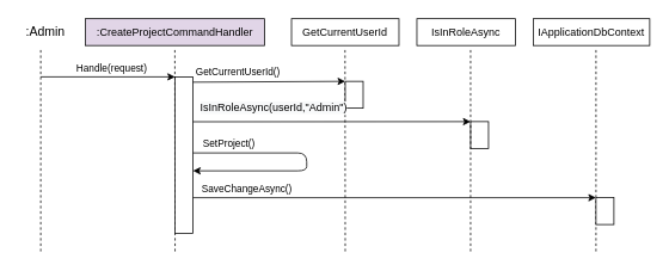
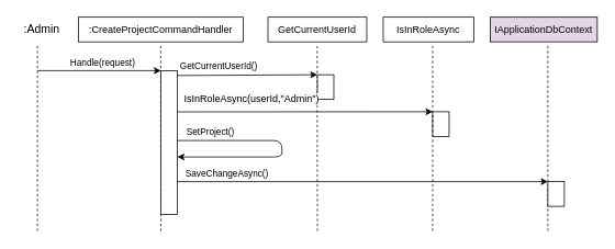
- <mxCell id="3" value="&lt;span style=&quot;font-size: 13px&quot;&gt;:&lt;/span&gt;&lt;span style=&quot;font-size: 12px&quot;&gt;CreateProjectCommandHandler&lt;/span&gt;" style="rounded=0;whiteSpace=wrap;html=1;fontSize=13;fillColor=#e1d5e7;" parent="1" vertex="1"><mxGeometry x="95" y="20" width="200" height="30" as="geometry" /></mxCell>
+ <mxCell id="3" value="&lt;span style=&quot;font-size: 13px&quot;&gt;:&lt;/span&gt;&lt;span style=&quot;font-size: 12px&quot;&gt;CreateProjectCommandHandler&lt;/span&gt;" style="rounded=0;whiteSpace=wrap;html=1;fontSize=13;" parent="1" vertex="1"><mxGeometry x="95" y="20" width="200" height="30" as="geometry" /></mxCell>
- <mxCell id="2" value="IApplicationDbContext" style="rounded=0;whiteSpace=wrap;html=1;" parent="1" vertex="1"><mxGeometry x="595" y="20" width="130" height="30" as="geometry" /></mxCell>
+ <mxCell id="2" value="IApplicationDbContext" style="rounded=0;whiteSpace=wrap;html=1;fillColor=#e1d5e7;" parent="1" vertex="1"><mxGeometry x="595" y="20" width="130" height="30" as="geometry" /></mxCell>
